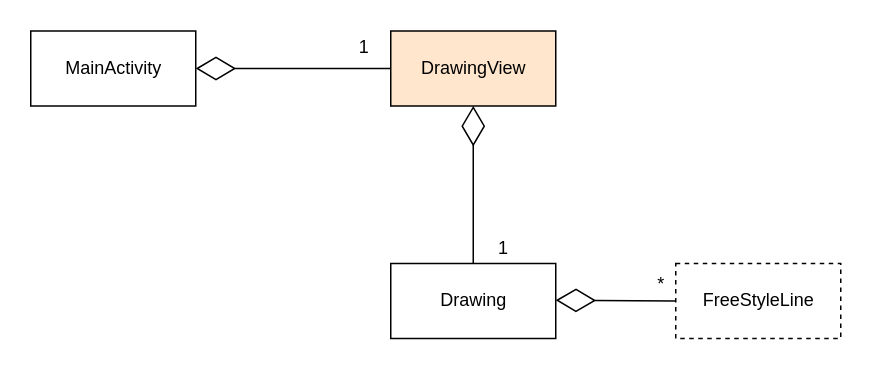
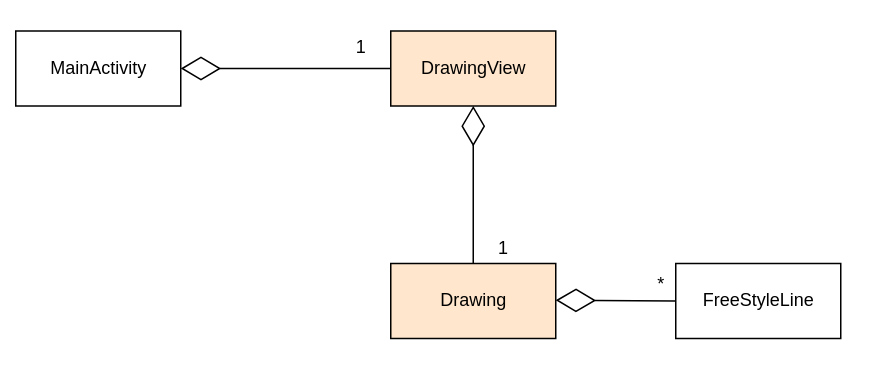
- <mxCell id="2" value="MainActivity" style="html=1;" vertex="1" parent="1"><mxGeometry x="20" y="20" width="110" height="50" as="geometry" /></mxCell>
+ <mxCell id="2" value="MainActivity" style="html=1;" vertex="1" parent="1"><mxGeometry x="10" y="20" width="110" height="50" as="geometry" /></mxCell>
- <mxCell id="6" value="Drawing" style="html=1;" vertex="1" parent="1"><mxGeometry x="260" y="175" width="110" height="50" as="geometry" /></mxCell>
+ <mxCell id="6" value="Drawing" style="html=1;fillColor=#ffe6cc;" vertex="1" parent="1"><mxGeometry x="260" y="175" width="110" height="50" as="geometry" /></mxCell>
- <mxCell id="9" value="FreeStyleLine" style="html=1;dashed=1;" vertex="1" parent="1"><mxGeometry x="450" y="175" width="110" height="50" as="geometry" /></mxCell>
+ <mxCell id="9" value="FreeStyleLine" style="html=1;" vertex="1" parent="1"><mxGeometry x="450" y="175" width="110" height="50" as="geometry" /></mxCell>
